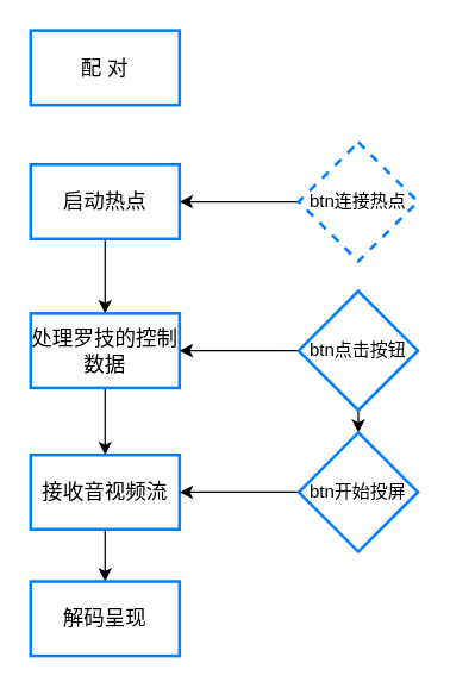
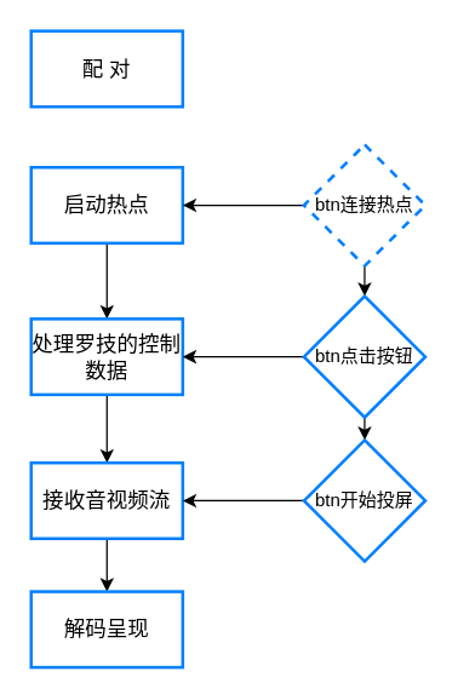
+ <mxCell id="11" style="edgeStyle=orthogonalEdgeStyle;rounded=0;orthogonalLoop=1;jettySize=auto;html=1;exitX=0.5;exitY=1;exitDx=0;exitDy=0;entryX=0.5;entryY=0;entryDx=0;entryDy=0;" edge="1" parent="1" source="12" target="15"><mxGeometry relative="1" as="geometry" /></mxCell>
